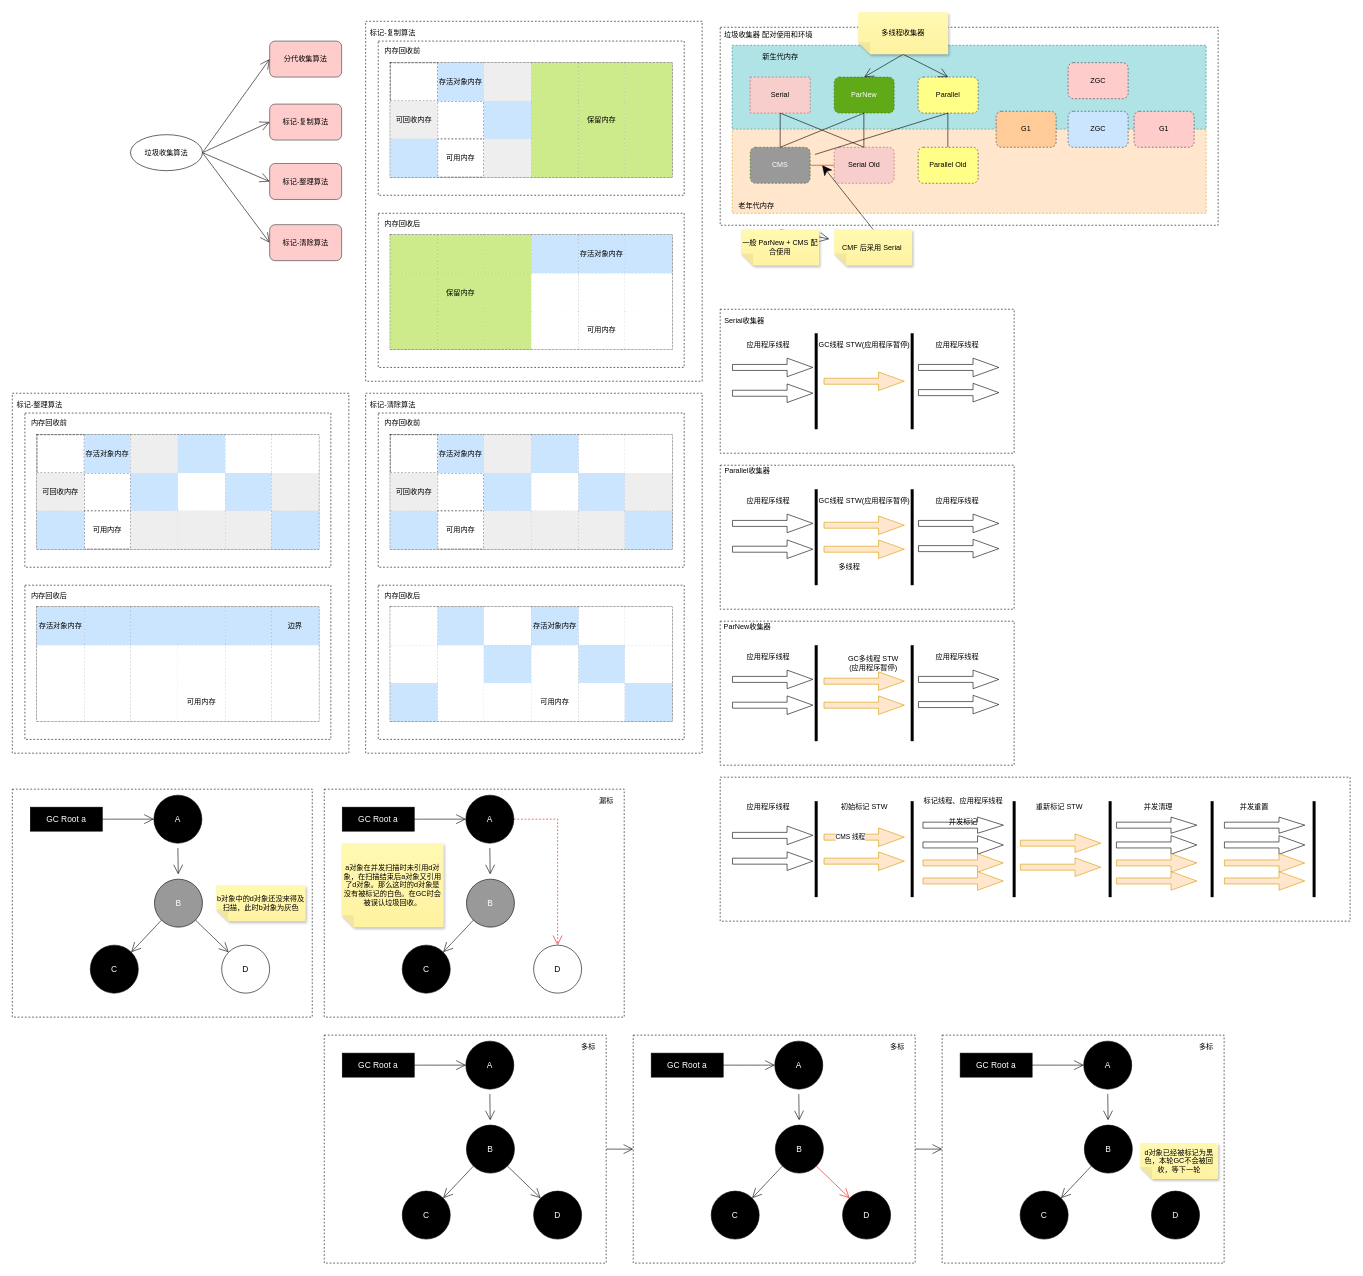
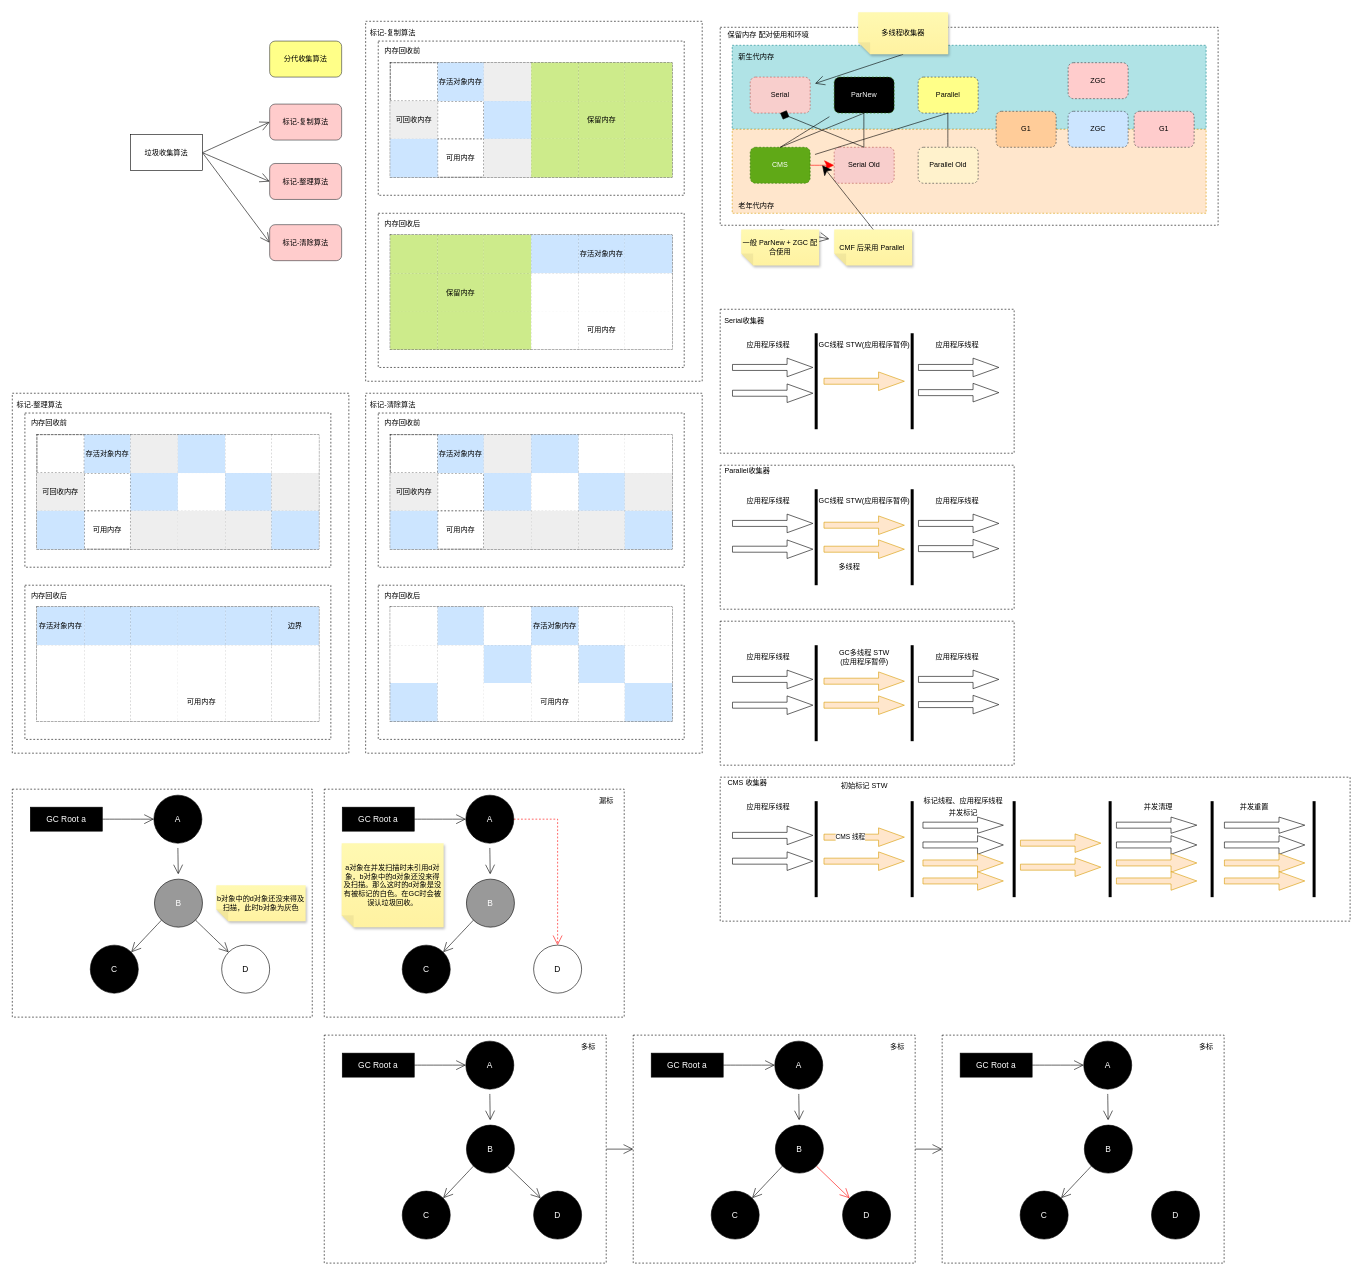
- <mxCell id="166" value="垃圾收集器 配对使用和环境" style="text;html=1;align=center;verticalAlign=middle;resizable=0;points=[];autosize=1;strokeColor=none;fillColor=none;dashed=1;hachureGap=4;" parent="1" vertex="1"><mxGeometry x="1200" y="48" width="160" height="20" as="geometry" /></mxCell>
+ <mxCell id="166" value="保留内存 配对使用和环境" style="text;html=1;align=center;verticalAlign=middle;resizable=0;points=[];autosize=1;strokeColor=none;fillColor=none;dashed=1;hachureGap=4;" parent="1" vertex="1"><mxGeometry x="1200" y="48" width="160" height="20" as="geometry" /></mxCell>
- <mxCell id="168" value="新生代内存" style="text;html=1;align=center;verticalAlign=middle;resizable=0;points=[];autosize=1;strokeColor=none;fillColor=none;dashed=1;hachureGap=4;" parent="1" vertex="1"><mxGeometry x="1260" y="84" width="80" height="20" as="geometry" /></mxCell>
+ <mxCell id="168" value="新生代内存" style="text;html=1;align=center;verticalAlign=middle;resizable=0;points=[];autosize=1;strokeColor=none;fillColor=none;dashed=1;hachureGap=4;" parent="1" vertex="1"><mxGeometry x="1220" y="84" width="80" height="20" as="geometry" /></mxCell>
- <mxCell id="14" value="分代收集算法" style="rounded=1;whiteSpace=wrap;html=1;hachureGap=4;fillColor=#ffcccc;strokeColor=#36393d;" parent="1" vertex="1"><mxGeometry x="449" y="68" width="120" height="60" as="geometry" /></mxCell>
+ <mxCell id="14" value="分代收集算法" style="rounded=1;whiteSpace=wrap;html=1;hachureGap=4;fillColor=#ffff88;strokeColor=#36393d;" parent="1" vertex="1"><mxGeometry x="449" y="68" width="120" height="60" as="geometry" /></mxCell>
- <mxCell id="188" style="edgeStyle=none;curved=1;rounded=0;orthogonalLoop=1;jettySize=auto;html=1;exitX=0.5;exitY=0;exitDx=0;exitDy=0;exitPerimeter=0;entryX=0.5;entryY=0;entryDx=0;entryDy=0;endArrow=open;startSize=14;endSize=14;sourcePerimeterSpacing=8;targetPerimeterSpacing=8;strokeColor=#000000;" parent="1" source="190" target="170" edge="1"><mxGeometry relative="1" as="geometry" /></mxCell>
+ <mxCell id="188" style="edgeStyle=none;curved=1;rounded=0;orthogonalLoop=1;jettySize=auto;html=1;exitX=0.5;exitY=0;exitDx=0;exitDy=0;exitPerimeter=0;endArrow=open;startSize=14;endSize=14;sourcePerimeterSpacing=8;targetPerimeterSpacing=8;strokeColor=#000000;" parent="1" source="190" target="169" edge="1"><mxGeometry relative="1" as="geometry" /></mxCell>
- <mxCell id="189" style="edgeStyle=none;curved=1;rounded=0;orthogonalLoop=1;jettySize=auto;html=1;exitX=0.5;exitY=0;exitDx=0;exitDy=0;exitPerimeter=0;entryX=0.5;entryY=0;entryDx=0;entryDy=0;endArrow=open;startSize=14;endSize=14;sourcePerimeterSpacing=8;targetPerimeterSpacing=8;strokeColor=#000000;" parent="1" source="190" target="171" edge="1"><mxGeometry relative="1" as="geometry" /></mxCell>
- <mxCell id="169" value="Serial" style="whiteSpace=wrap;html=1;dashed=1;hachureGap=4;fillColor=#f8cecc;strokeColor=#b85450;rounded=0;" parent="1" vertex="1"><mxGeometry x="1250" y="128" width="100" height="60" as="geometry" /></mxCell>
+ <mxCell id="169" value="Serial" style="rounded=1;whiteSpace=wrap;html=1;dashed=1;hachureGap=4;fillColor=#f8cecc;strokeColor=#b85450;" parent="1" vertex="1"><mxGeometry x="1250" y="128" width="100" height="60" as="geometry" /></mxCell>
- <mxCell id="170" value="ParNew" style="rounded=1;whiteSpace=wrap;html=1;dashed=1;hachureGap=4;fillColor=#60a917;strokeColor=#2D7600;fontColor=#ffffff;" parent="1" vertex="1"><mxGeometry x="1390" y="128" width="100" height="60" as="geometry" /></mxCell>
+ <mxCell id="170" value="ParNew" style="rounded=1;whiteSpace=wrap;html=1;dashed=1;hachureGap=4;fillColor=#000000;strokeColor=#2D7600;fontColor=#ffffff;" parent="1" vertex="1"><mxGeometry x="1390" y="128" width="100" height="60" as="geometry" /></mxCell>
- <mxCell id="9" style="edgeStyle=none;curved=1;rounded=0;orthogonalLoop=1;jettySize=auto;html=1;exitX=1;exitY=0.5;exitDx=0;exitDy=0;entryX=0;entryY=0.5;entryDx=0;entryDy=0;endArrow=open;startSize=14;endSize=14;sourcePerimeterSpacing=8;targetPerimeterSpacing=8;" parent="1" source="13" target="14" edge="1"><mxGeometry relative="1" as="geometry" /></mxCell>
- <mxCell id="180" value="" style="endArrow=none;html=1;rounded=0;startSize=14;endSize=14;sourcePerimeterSpacing=8;targetPerimeterSpacing=8;curved=1;entryX=0.5;entryY=1;entryDx=0;entryDy=0;exitX=0.5;exitY=0;exitDx=0;exitDy=0;" parent="1" source="173" target="169" edge="1"><mxGeometry width="50" height="50" relative="1" as="geometry"><mxPoint x="1410" y="545" as="sourcePoint" /><mxPoint x="1460" y="495" as="targetPoint" /></mxGeometry></mxCell>
+ <mxCell id="180" value="" style="endArrow=diamond;html=1;rounded=0;startSize=14;endSize=14;sourcePerimeterSpacing=8;targetPerimeterSpacing=8;curved=1;entryX=0.5;entryY=1;entryDx=0;entryDy=0;exitX=0.5;exitY=0;exitDx=0;exitDy=0;" parent="1" source="173" target="169" edge="1"><mxGeometry width="50" height="50" relative="1" as="geometry"><mxPoint x="1410" y="545" as="sourcePoint" /><mxPoint x="1460" y="495" as="targetPoint" /></mxGeometry></mxCell>
- <mxCell id="179" value="" style="endArrow=none;html=1;rounded=0;startSize=14;endSize=14;sourcePerimeterSpacing=8;targetPerimeterSpacing=8;curved=1;entryX=0.5;entryY=1;entryDx=0;entryDy=0;exitX=0.5;exitY=0;exitDx=0;exitDy=0;" parent="1" source="172" target="169" edge="1"><mxGeometry width="50" height="50" relative="1" as="geometry"><mxPoint x="1330" y="505" as="sourcePoint" /><mxPoint x="1380" y="455" as="targetPoint" /></mxGeometry></mxCell>
+ <mxCell id="179" value="" style="endArrow=none;html=1;rounded=0;startSize=14;endSize=14;sourcePerimeterSpacing=8;targetPerimeterSpacing=8;curved=1;exitX=0.5;exitY=0;exitDx=0;exitDy=0;" parent="1" source="172" target="170" edge="1"><mxGeometry width="50" height="50" relative="1" as="geometry"><mxPoint x="1330" y="505" as="sourcePoint" /><mxPoint x="1380" y="455" as="targetPoint" /></mxGeometry></mxCell>
- <mxCell id="13" value="垃圾收集算法" style="ellipse;whiteSpace=wrap;html=1;hachureGap=4;" parent="1" vertex="1"><mxGeometry x="217" y="224" width="120" height="60" as="geometry" /></mxCell>
+ <mxCell id="13" value="垃圾收集算法" style="rounded=0;whiteSpace=wrap;html=1;hachureGap=4;" parent="1" vertex="1"><mxGeometry x="217" y="224" width="120" height="60" as="geometry" /></mxCell>
- <mxCell id="172" value="CMS" style="rounded=1;whiteSpace=wrap;html=1;dashed=1;hachureGap=4;fillColor=#999999;strokeColor=#2D7600;fontColor=#ffffff;" parent="1" vertex="1"><mxGeometry x="1250" y="245" width="100" height="60" as="geometry" /></mxCell>
+ <mxCell id="172" value="CMS" style="rounded=1;whiteSpace=wrap;html=1;dashed=1;hachureGap=4;fillColor=#60a917;strokeColor=#2D7600;fontColor=#ffffff;" parent="1" vertex="1"><mxGeometry x="1250" y="245" width="100" height="60" as="geometry" /></mxCell>
- <mxCell id="185" value="" style="endArrow=none;html=1;rounded=0;startSize=14;endSize=14;sourcePerimeterSpacing=8;targetPerimeterSpacing=8;curved=1;exitX=1;exitY=0.5;exitDx=0;exitDy=0;entryX=0;entryY=0.5;entryDx=0;entryDy=0;strokeColor=#FF0000;" parent="1" source="172" target="173" edge="1"><mxGeometry width="50" height="50" relative="1" as="geometry"><mxPoint x="1370" y="465" as="sourcePoint" /><mxPoint x="1420" y="415" as="targetPoint" /></mxGeometry></mxCell>
+ <mxCell id="185" value="" style="endArrow=classic;html=1;rounded=0;startSize=14;endSize=14;sourcePerimeterSpacing=8;targetPerimeterSpacing=8;curved=1;exitX=1;exitY=0.5;exitDx=0;exitDy=0;entryX=0;entryY=0.5;entryDx=0;entryDy=0;strokeColor=#FF0000;" parent="1" source="172" target="173" edge="1"><mxGeometry width="50" height="50" relative="1" as="geometry"><mxPoint x="1370" y="465" as="sourcePoint" /><mxPoint x="1420" y="415" as="targetPoint" /></mxGeometry></mxCell>
- <mxCell id="174" value="Parallel Old" style="rounded=1;whiteSpace=wrap;html=1;dashed=1;hachureGap=4;fillColor=#ffff88;strokeColor=#36393d;" parent="1" vertex="1"><mxGeometry x="1530" y="245" width="100" height="60" as="geometry" /></mxCell>
+ <mxCell id="174" value="Parallel Old" style="rounded=1;whiteSpace=wrap;html=1;dashed=1;hachureGap=4;fillColor=#fff2cc;strokeColor=#36393d;" parent="1" vertex="1"><mxGeometry x="1530" y="245" width="100" height="60" as="geometry" /></mxCell>
- <mxCell id="187" value="一般 ParNew + CMS 配合使用" style="shape=note;whiteSpace=wrap;html=1;backgroundOutline=1;fontColor=#000000;darkOpacity=0.05;fillColor=#FFF9B2;strokeColor=none;fillStyle=solid;direction=west;gradientDirection=north;gradientColor=#FFF2A1;shadow=1;size=20;pointerEvents=1;dashed=1;hachureGap=4;" parent="1" vertex="1"><mxGeometry x="1235" y="382" width="130" height="60" as="geometry" /></mxCell>
+ <mxCell id="187" value="一般 ParNew + ZGC 配合使用" style="shape=note;whiteSpace=wrap;html=1;backgroundOutline=1;fontColor=#000000;darkOpacity=0.05;fillColor=#FFF9B2;strokeColor=none;fillStyle=solid;direction=west;gradientDirection=north;gradientColor=#FFF2A1;shadow=1;size=20;pointerEvents=1;dashed=1;hachureGap=4;" parent="1" vertex="1"><mxGeometry x="1235" y="382" width="130" height="60" as="geometry" /></mxCell>
- <mxCell id="191" value="CMF 后采用 Serial&amp;nbsp;" style="shape=note;whiteSpace=wrap;html=1;backgroundOutline=1;fontColor=#000000;darkOpacity=0.05;fillColor=#FFF9B2;strokeColor=none;fillStyle=solid;direction=west;gradientDirection=north;gradientColor=#FFF2A1;shadow=1;size=20;pointerEvents=1;dashed=1;hachureGap=4;" parent="1" vertex="1"><mxGeometry x="1390" y="382" width="130" height="60" as="geometry" /></mxCell>
+ <mxCell id="191" value="CMF 后采用 Parallel&amp;nbsp;" style="shape=note;whiteSpace=wrap;html=1;backgroundOutline=1;fontColor=#000000;darkOpacity=0.05;fillColor=#FFF9B2;strokeColor=none;fillStyle=solid;direction=west;gradientDirection=north;gradientColor=#FFF2A1;shadow=1;size=20;pointerEvents=1;dashed=1;hachureGap=4;" parent="1" vertex="1"><mxGeometry x="1390" y="382" width="130" height="60" as="geometry" /></mxCell>
- <mxCell id="219" value="ParNew收集器" style="text;html=1;align=center;verticalAlign=middle;resizable=0;points=[];autosize=1;strokeColor=none;fillColor=none;dashed=1;hachureGap=4;" parent="1" vertex="1"><mxGeometry x="1200" y="1035" width="90" height="20" as="geometry" /></mxCell>
- <mxCell id="226" value="GC多线程 STW&lt;br&gt;(应用程序暂停)" style="text;html=1;align=center;verticalAlign=middle;resizable=0;points=[];autosize=1;strokeColor=none;fillColor=none;dashed=1;hachureGap=4;" parent="1" vertex="1"><mxGeometry x="1405" y="1090" width="100" height="30" as="geometry" /></mxCell>
+ <mxCell id="226" value="GC多线程 STW&lt;br&gt;(应用程序暂停)" style="text;html=1;align=center;verticalAlign=middle;resizable=0;points=[];autosize=1;strokeColor=none;fillColor=none;dashed=1;hachureGap=4;" parent="1" vertex="1"><mxGeometry x="1390" y="1080" width="100" height="30" as="geometry" /></mxCell>
+ <mxCell id="232" value="CMS 收集器" style="text;html=1;align=center;verticalAlign=middle;resizable=0;points=[];autosize=1;strokeColor=none;fillColor=none;dashed=1;hachureGap=4;" parent="1" vertex="1"><mxGeometry x="1205" y="1295" width="80" height="20" as="geometry" /></mxCell>
- <mxCell id="240" value="初始标记 STW" style="text;html=1;align=center;verticalAlign=middle;resizable=0;points=[];autosize=1;strokeColor=none;fillColor=none;dashed=1;hachureGap=4;" parent="1" vertex="1"><mxGeometry x="1395" y="1335" width="90" height="20" as="geometry" /></mxCell>
+ <mxCell id="240" value="初始标记 STW" style="text;html=1;align=center;verticalAlign=middle;resizable=0;points=[];autosize=1;strokeColor=none;fillColor=none;dashed=1;hachureGap=4;" parent="1" vertex="1"><mxGeometry x="1395" y="1300" width="90" height="20" as="geometry" /></mxCell>
- <mxCell id="248" value="重新标记 STW" style="text;html=1;align=center;verticalAlign=middle;resizable=0;points=[];autosize=1;strokeColor=none;fillColor=none;dashed=1;hachureGap=4;" parent="1" vertex="1"><mxGeometry x="1720" y="1335" width="90" height="20" as="geometry" /></mxCell>
- <mxCell id="253" value="并发标记" style="text;html=1;align=center;verticalAlign=middle;resizable=0;points=[];autosize=1;strokeColor=none;fillColor=none;dashed=1;hachureGap=4;" parent="1" vertex="1"><mxGeometry x="1575" y="1360" width="60" height="20" as="geometry" /></mxCell>
+ <mxCell id="253" value="并发标记" style="text;html=1;align=center;verticalAlign=middle;resizable=0;points=[];autosize=1;strokeColor=none;fillColor=none;dashed=1;hachureGap=4;" parent="1" vertex="1"><mxGeometry x="1575" y="1345" width="60" height="20" as="geometry" /></mxCell>
- <mxCell id="285" value="a对象在并发扫描时未引用d对象，在扫描结束后a对象又引用了d对象。那么这时的d对象是没有被标记的白色。在GC时会被误认垃圾回收。" style="shape=note;whiteSpace=wrap;html=1;backgroundOutline=1;fontColor=#000000;darkOpacity=0.05;fillColor=#FFF9B2;strokeColor=none;fillStyle=solid;direction=west;gradientDirection=north;gradientColor=#FFF2A1;shadow=1;size=20;pointerEvents=1;hachureGap=4;" vertex="1" parent="1"><mxGeometry x="569" y="1405" width="170" height="140" as="geometry" /></mxCell>
+ <mxCell id="285" value="a对象在并发扫描时未引用d对象，b对象中的d对象还没来得及扫描。那么这时的d对象是没有被标记的白色。在GC时会被误认垃圾回收。" style="shape=note;whiteSpace=wrap;html=1;backgroundOutline=1;fontColor=#000000;darkOpacity=0.05;fillColor=#FFF9B2;strokeColor=none;fillStyle=solid;direction=west;gradientDirection=north;gradientColor=#FFF2A1;shadow=1;size=20;pointerEvents=1;hachureGap=4;" vertex="1" parent="1"><mxGeometry x="569" y="1405" width="170" height="140" as="geometry" /></mxCell>
- <mxCell id="321" value="d对象已经被标记为黑色，本轮GC不会被回收，等下一轮" style="shape=note;whiteSpace=wrap;html=1;backgroundOutline=1;fontColor=#000000;darkOpacity=0.05;fillColor=#FFF9B2;strokeColor=none;fillStyle=solid;direction=west;gradientDirection=north;gradientColor=#FFF2A1;shadow=1;size=20;pointerEvents=1;hachureGap=4;" vertex="1" parent="1"><mxGeometry x="1900" y="1905" width="130" height="60" as="geometry" /></mxCell>
